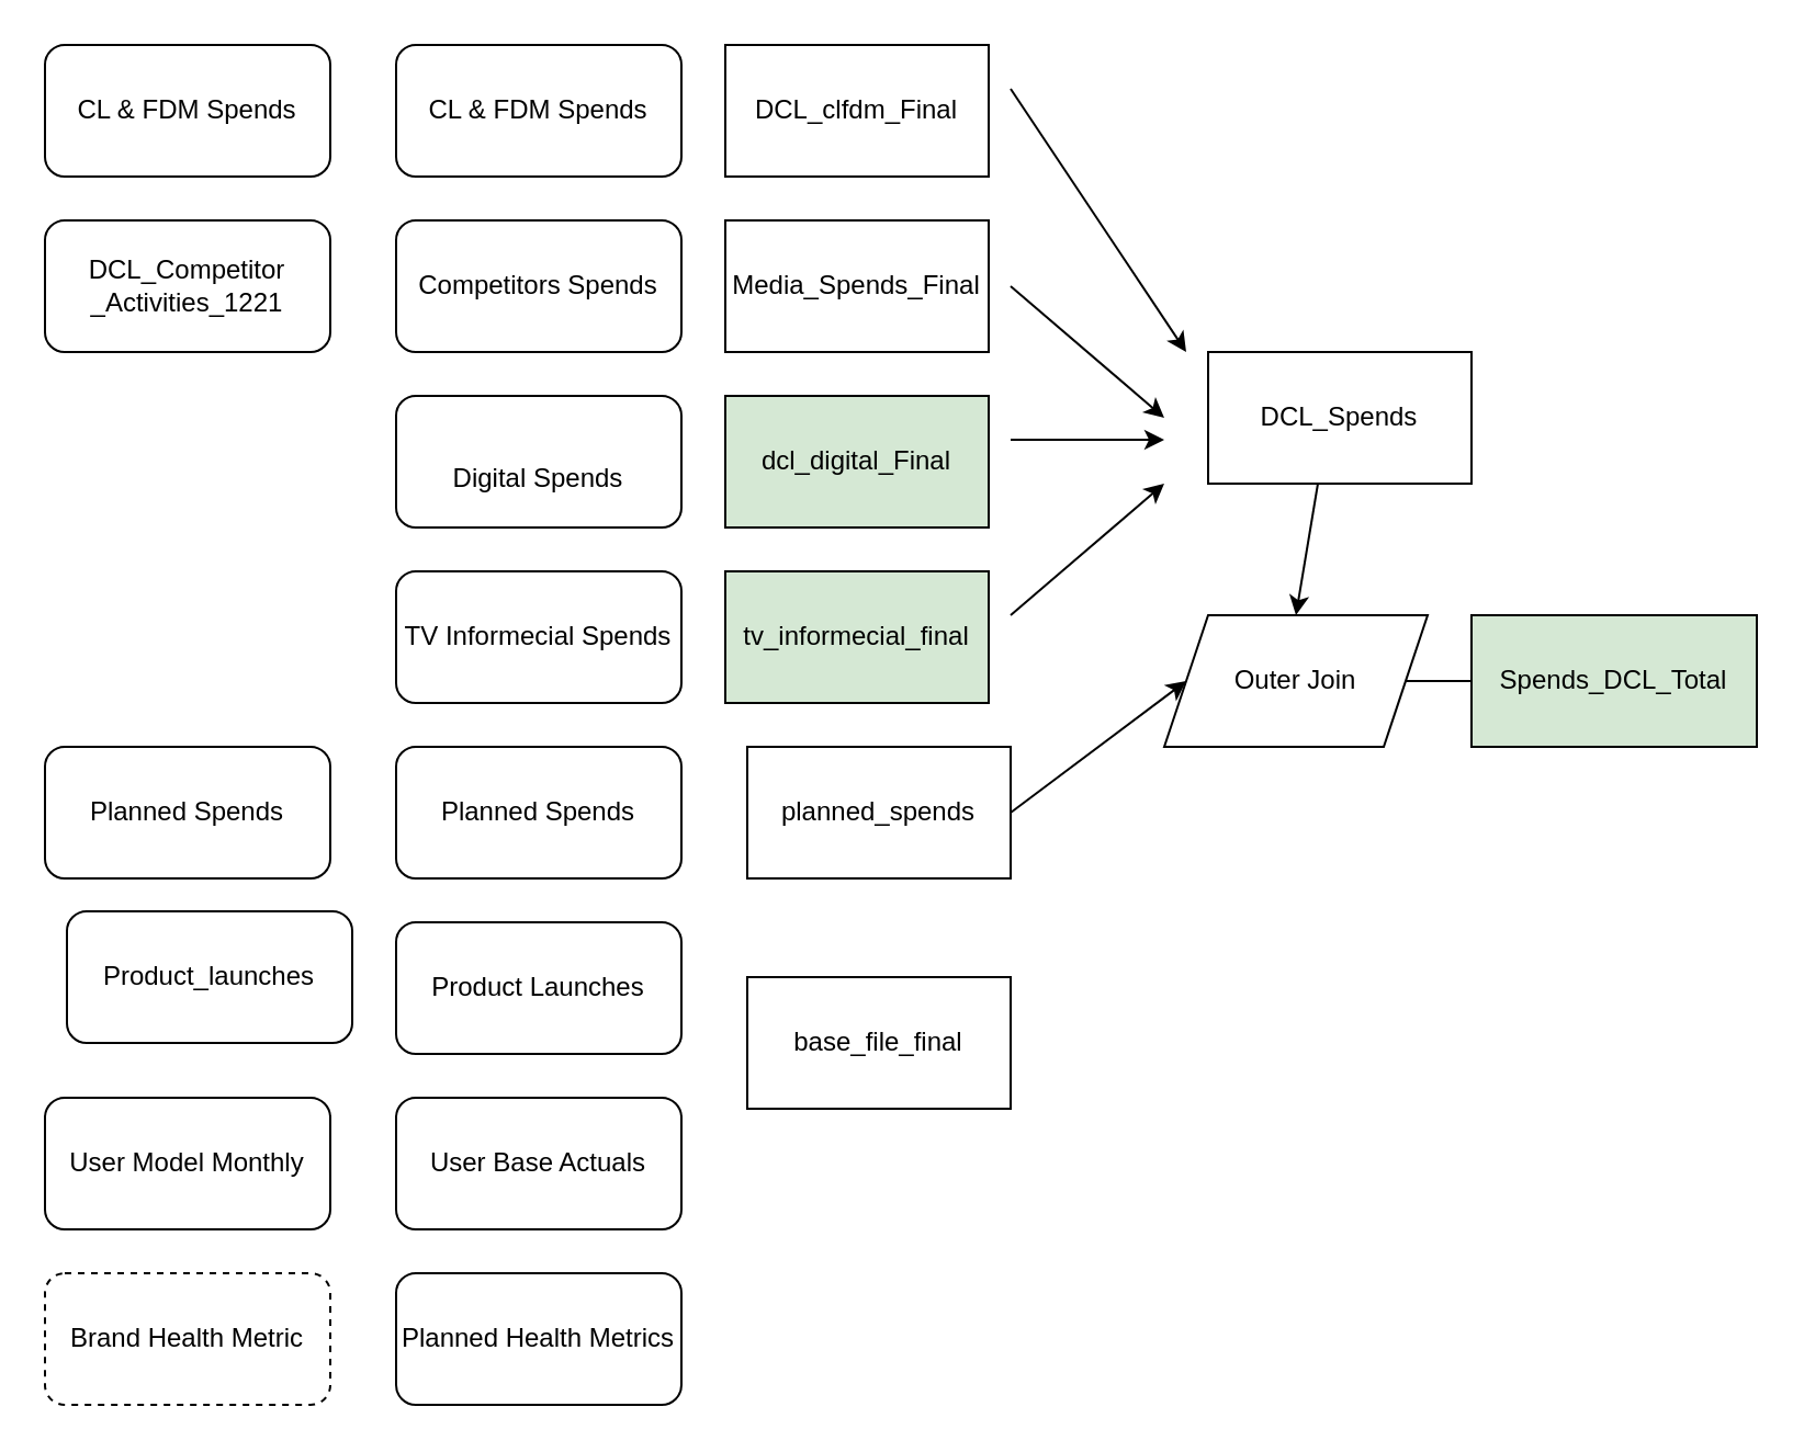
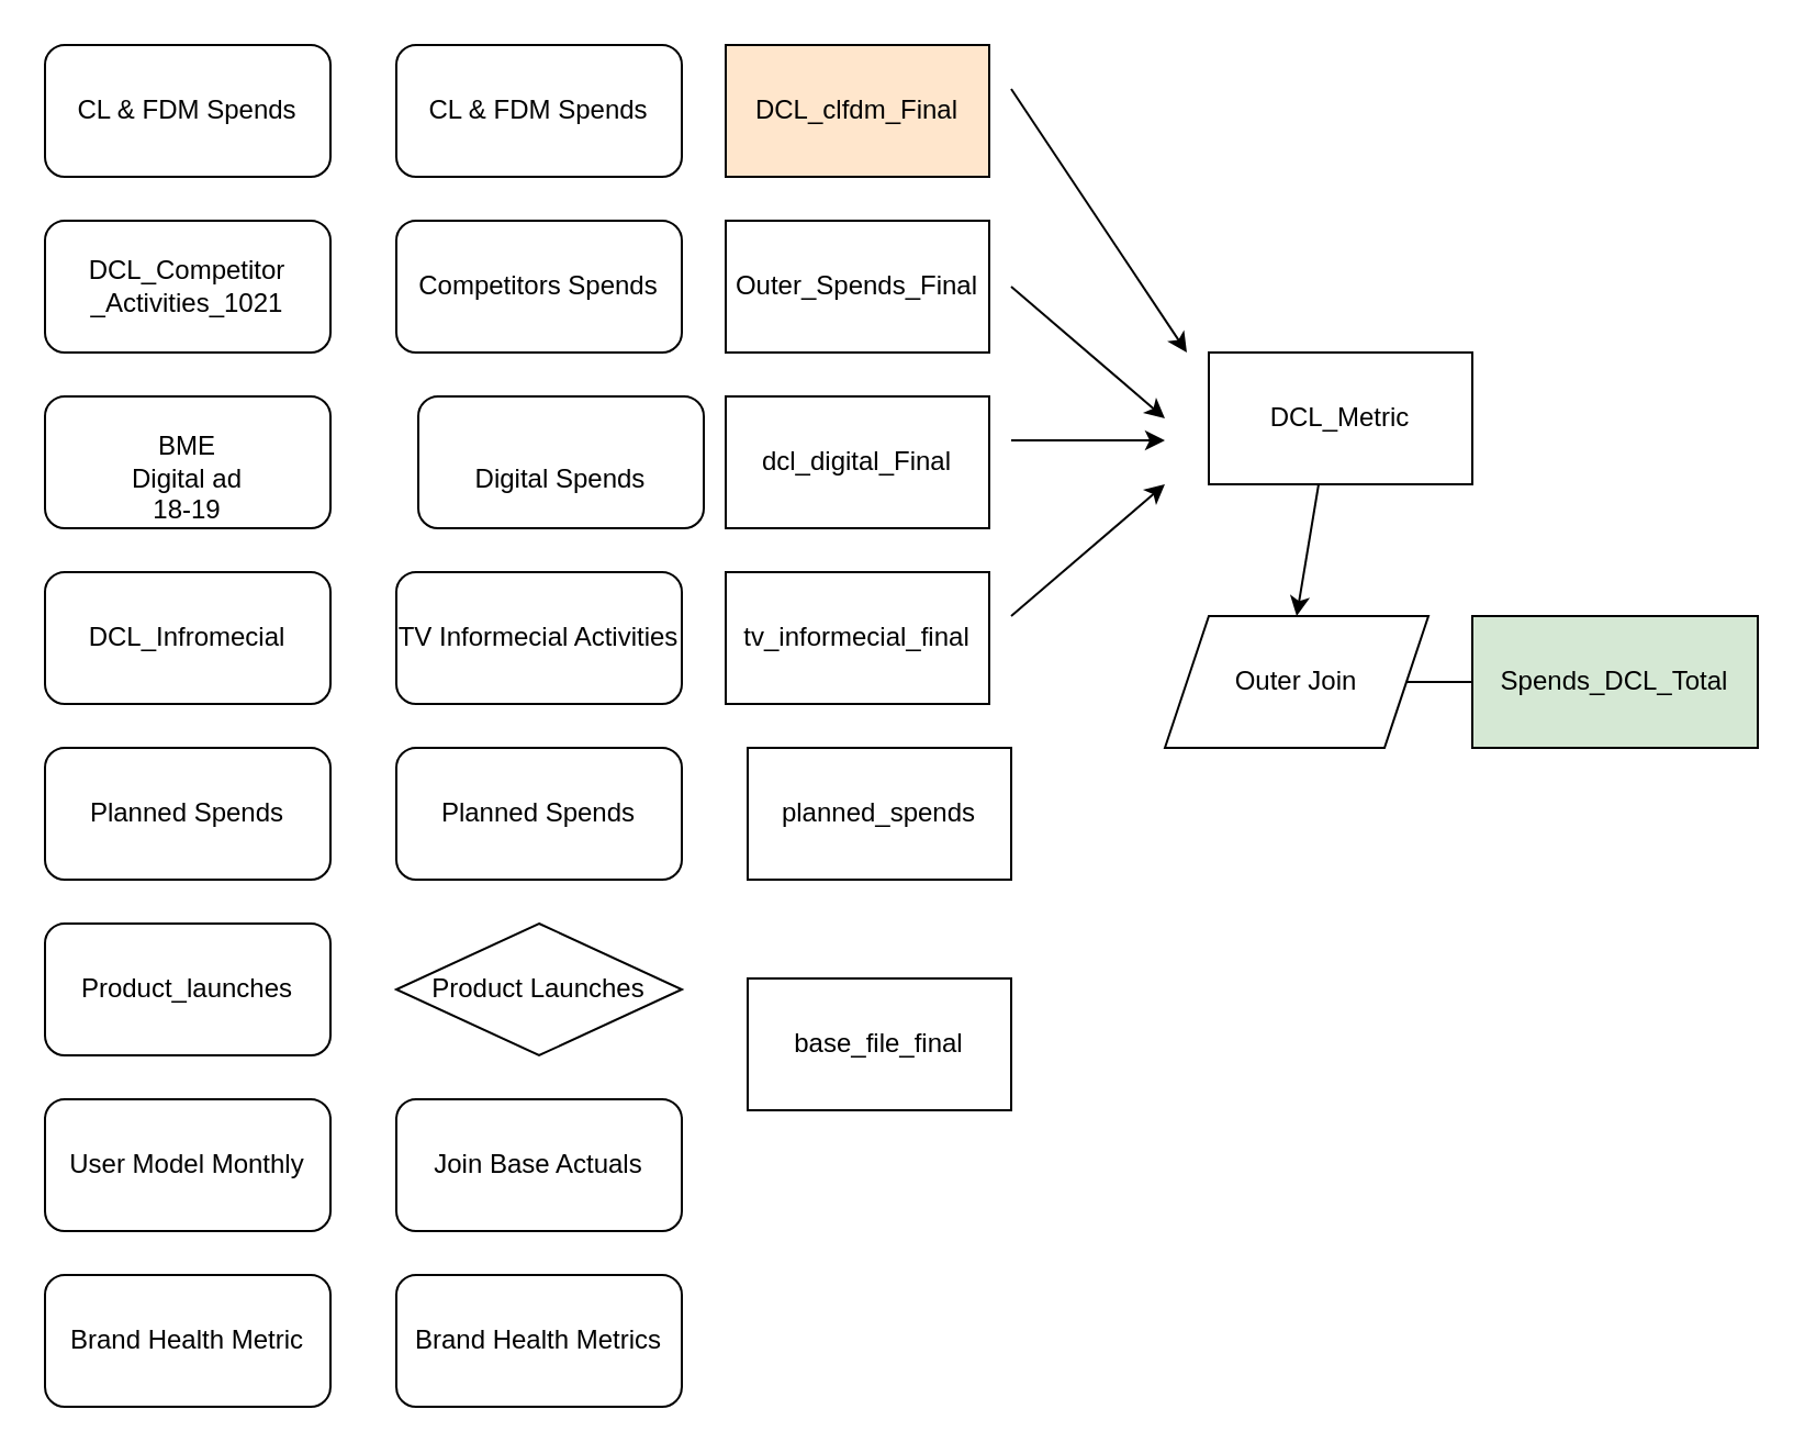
- <mxCell id="20" value="DCL_clfdm_Final" style="rounded=0;whiteSpace=wrap;html=1;" vertex="1" parent="1"><mxGeometry x="330" y="20" width="120" height="60" as="geometry" /></mxCell>
+ <mxCell id="20" value="DCL_clfdm_Final" style="rounded=0;whiteSpace=wrap;html=1;fillColor=#ffe6cc;" vertex="1" parent="1"><mxGeometry x="330" y="20" width="120" height="60" as="geometry" /></mxCell>
- <mxCell id="3" value="&lt;table border=&quot;0&quot; cellpadding=&quot;0&quot; cellspacing=&quot;0&quot; width=&quot;114&quot; style=&quot;border-collapse: collapse ; width: 86pt&quot;&gt;&lt;tbody&gt;&lt;tr style=&quot;height: 45.0pt&quot;&gt;  &lt;td height=&quot;60&quot; class=&quot;xl65&quot; width=&quot;114&quot; style=&quot;height: 45.0pt ; width: 86pt&quot;&gt;DCL_Competitor _Activities_1221&lt;/td&gt;&lt;/tr&gt;&lt;/tbody&gt;&lt;/table&gt;" style="rounded=1;whiteSpace=wrap;html=1;" vertex="1" parent="1"><mxGeometry x="20" y="100" width="130" height="60" as="geometry" /></mxCell>
+ <mxCell id="3" value="&lt;table border=&quot;0&quot; cellpadding=&quot;0&quot; cellspacing=&quot;0&quot; width=&quot;114&quot; style=&quot;border-collapse: collapse ; width: 86pt&quot;&gt;&lt;tbody&gt;&lt;tr style=&quot;height: 45.0pt&quot;&gt;  &lt;td height=&quot;60&quot; class=&quot;xl65&quot; width=&quot;114&quot; style=&quot;height: 45.0pt ; width: 86pt&quot;&gt;DCL_Competitor _Activities_1021&lt;/td&gt;&lt;/tr&gt;&lt;/tbody&gt;&lt;/table&gt;" style="rounded=1;whiteSpace=wrap;html=1;" vertex="1" parent="1"><mxGeometry x="20" y="100" width="130" height="60" as="geometry" /></mxCell>
- <mxCell id="19" value="Media_Spends_Final" style="rounded=0;whiteSpace=wrap;html=1;" vertex="1" parent="1"><mxGeometry x="330" y="100" width="120" height="60" as="geometry" /></mxCell>
+ <mxCell id="19" value="Outer_Spends_Final" style="rounded=0;whiteSpace=wrap;html=1;" vertex="1" parent="1"><mxGeometry x="330" y="100" width="120" height="60" as="geometry" /></mxCell>
- <mxCell id="24" value="DCL_Spends" style="rounded=0;whiteSpace=wrap;html=1;" vertex="1" parent="1"><mxGeometry x="550" y="160" width="120" height="60" as="geometry" /></mxCell>
+ <mxCell id="24" value="DCL_Metric" style="rounded=0;whiteSpace=wrap;html=1;" vertex="1" parent="1"><mxGeometry x="550" y="160" width="120" height="60" as="geometry" /></mxCell>
+ <mxCell id="7" value="&lt;table border=&quot;0&quot; cellpadding=&quot;0&quot; cellspacing=&quot;0&quot; width=&quot;114&quot; style=&quot;border-collapse: collapse ; width: 86pt&quot;&gt;&lt;tbody&gt;&lt;tr style=&quot;height: 30.0pt&quot;&gt;&lt;br/&gt;  &lt;td height=&quot;40&quot; class=&quot;xl65&quot; width=&quot;114&quot; style=&quot;height: 30.0pt ; width: 86pt&quot;&gt;BME&lt;br/&gt;  Digital ad&lt;br&gt;18-19&lt;/td&gt;&lt;/tr&gt;&lt;/tbody&gt;&lt;/table&gt;" style="rounded=1;whiteSpace=wrap;html=1;" vertex="1" parent="1"><mxGeometry x="20" y="180" width="130" height="60" as="geometry" /></mxCell>
- <mxCell id="12" value="&lt;br&gt;&lt;table border=&quot;0&quot; cellpadding=&quot;0&quot; cellspacing=&quot;0&quot; width=&quot;114&quot; style=&quot;border-collapse: collapse ; width: 86pt&quot;&gt;&lt;tbody&gt;&lt;tr style=&quot;height: 30.0pt&quot;&gt;  &lt;td height=&quot;40&quot; class=&quot;xl65&quot; width=&quot;114&quot; style=&quot;height: 30.0pt ; width: 86pt&quot;&gt;Digital Spends&lt;/td&gt;&lt;/tr&gt;&lt;/tbody&gt;&lt;/table&gt;" style="rounded=1;whiteSpace=wrap;html=1;" vertex="1" parent="1"><mxGeometry x="180" y="180" width="130" height="60" as="geometry" /></mxCell>
+ <mxCell id="12" value="&lt;br&gt;&lt;table border=&quot;0&quot; cellpadding=&quot;0&quot; cellspacing=&quot;0&quot; width=&quot;114&quot; style=&quot;border-collapse: collapse ; width: 86pt&quot;&gt;&lt;tbody&gt;&lt;tr style=&quot;height: 30.0pt&quot;&gt;  &lt;td height=&quot;40&quot; class=&quot;xl65&quot; width=&quot;114&quot; style=&quot;height: 30.0pt ; width: 86pt&quot;&gt;Digital Spends&lt;/td&gt;&lt;/tr&gt;&lt;/tbody&gt;&lt;/table&gt;" style="rounded=1;whiteSpace=wrap;html=1;" vertex="1" parent="1"><mxGeometry x="190" y="180" width="130" height="60" as="geometry" /></mxCell>
- <mxCell id="23" value="dcl_digital_Final" style="rounded=0;whiteSpace=wrap;html=1;fillColor=#d5e8d4;" vertex="1" parent="1"><mxGeometry x="330" y="180" width="120" height="60" as="geometry" /></mxCell>
+ <mxCell id="23" value="dcl_digital_Final" style="rounded=0;whiteSpace=wrap;html=1;" vertex="1" parent="1"><mxGeometry x="330" y="180" width="120" height="60" as="geometry" /></mxCell>
+ <mxCell id="8" value="DCL_Infromecial" style="rounded=1;whiteSpace=wrap;html=1;" vertex="1" parent="1"><mxGeometry x="20" y="260" width="130" height="60" as="geometry" /></mxCell>
- <mxCell id="13" value="TV Informecial Spends" style="rounded=1;whiteSpace=wrap;html=1;" vertex="1" parent="1"><mxGeometry x="180" y="260" width="130" height="60" as="geometry" /></mxCell>
+ <mxCell id="13" value="TV Informecial Activities" style="rounded=1;whiteSpace=wrap;html=1;" vertex="1" parent="1"><mxGeometry x="180" y="260" width="130" height="60" as="geometry" /></mxCell>
- <mxCell id="22" value="tv_informecial_final" style="rounded=0;whiteSpace=wrap;html=1;fillColor=#d5e8d4;" vertex="1" parent="1"><mxGeometry x="330" y="260" width="120" height="60" as="geometry" /></mxCell>
+ <mxCell id="22" value="tv_informecial_final" style="rounded=0;whiteSpace=wrap;html=1;" vertex="1" parent="1"><mxGeometry x="330" y="260" width="120" height="60" as="geometry" /></mxCell>
- <mxCell id="30" value="" style="endArrow=classic;html=1;rounded=0;exitX=1;exitY=0.5;exitDx=0;exitDy=0;entryX=0;entryY=0.5;entryDx=0;entryDy=0;" edge="1" parent="1" source="21" target="29"><mxGeometry width="50" height="50" relative="1" as="geometry"><mxPoint x="460" y="360" as="sourcePoint" /><mxPoint x="520" y="300" as="targetPoint" /><Array as="points" /></mxGeometry></mxCell>
- <mxCell id="6" value="Product_launches" style="rounded=1;whiteSpace=wrap;html=1;" vertex="1" parent="1"><mxGeometry x="30" y="415" width="130" height="60" as="geometry" /></mxCell>
+ <mxCell id="6" value="Product_launches" style="rounded=1;whiteSpace=wrap;html=1;" vertex="1" parent="1"><mxGeometry x="20" y="420" width="130" height="60" as="geometry" /></mxCell>
- <mxCell id="17" value="Product Launches" style="rounded=1;whiteSpace=wrap;html=1;" vertex="1" parent="1"><mxGeometry x="180" y="420" width="130" height="60" as="geometry" /></mxCell>
+ <mxCell id="17" value="Product Launches" style="rhombus;whiteSpace=wrap;html=1;" vertex="1" parent="1"><mxGeometry x="180" y="420" width="130" height="60" as="geometry" /></mxCell>
- <mxCell id="9" value="User Base Actuals" style="rounded=1;whiteSpace=wrap;html=1;" vertex="1" parent="1"><mxGeometry x="180" y="500" width="130" height="60" as="geometry" /></mxCell>
+ <mxCell id="9" value="Join Base Actuals" style="rounded=1;whiteSpace=wrap;html=1;" vertex="1" parent="1"><mxGeometry x="180" y="500" width="130" height="60" as="geometry" /></mxCell>
- <mxCell id="4" value="Brand Health Metric" style="rounded=1;whiteSpace=wrap;html=1;dashed=1;" vertex="1" parent="1"><mxGeometry x="20" y="580" width="130" height="60" as="geometry" /></mxCell>
+ <mxCell id="4" value="Brand Health Metric" style="rounded=1;whiteSpace=wrap;html=1;" vertex="1" parent="1"><mxGeometry x="20" y="580" width="130" height="60" as="geometry" /></mxCell>
- <mxCell id="16" value="Planned Health Metrics" style="rounded=1;whiteSpace=wrap;html=1;" vertex="1" parent="1"><mxGeometry x="180" y="580" width="130" height="60" as="geometry" /></mxCell>
+ <mxCell id="16" value="Brand Health Metrics" style="rounded=1;whiteSpace=wrap;html=1;" vertex="1" parent="1"><mxGeometry x="180" y="580" width="130" height="60" as="geometry" /></mxCell>
